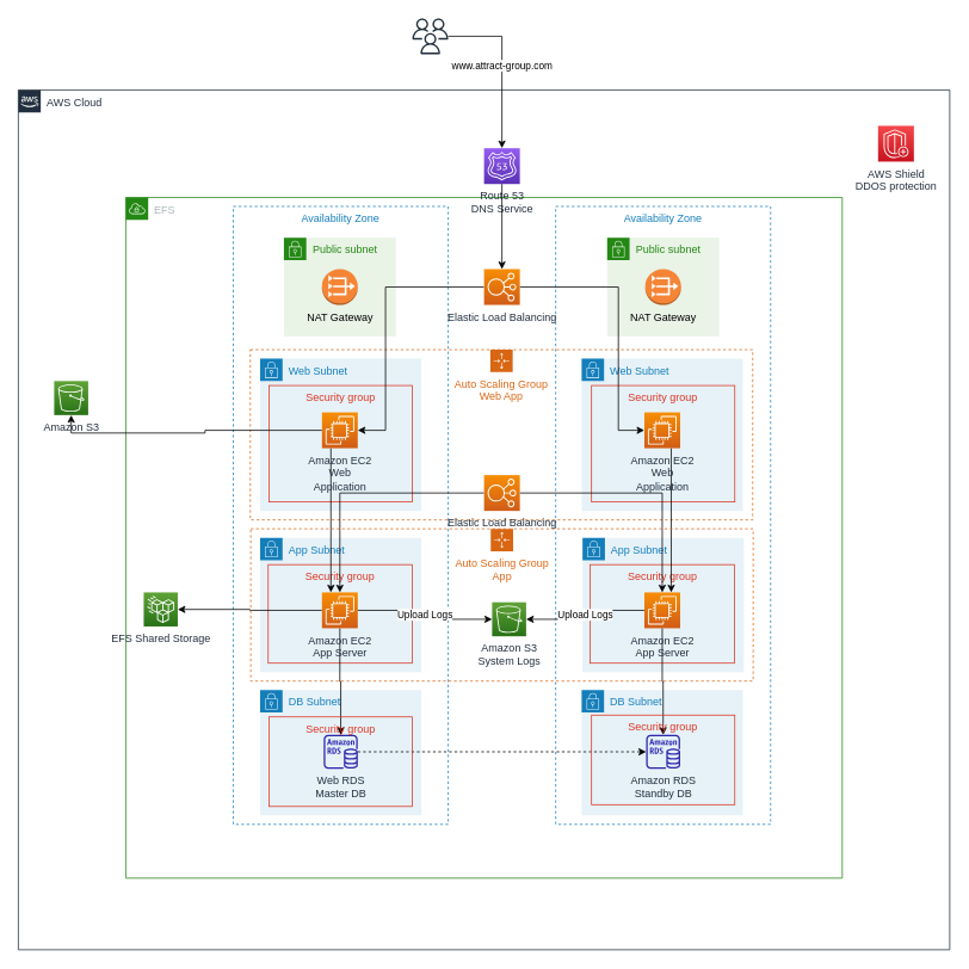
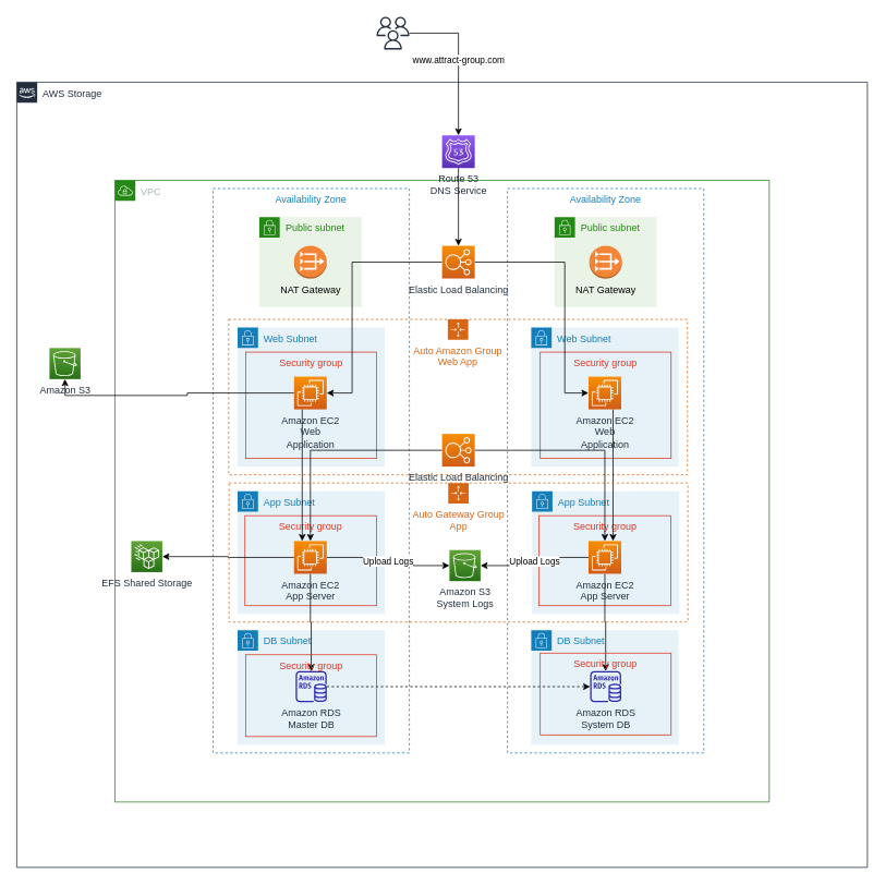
- <mxCell id="43" value="AWS Cloud" style="points=[[0,0],[0.25,0],[0.5,0],[0.75,0],[1,0],[1,0.25],[1,0.5],[1,0.75],[1,1],[0.75,1],[0.5,1],[0.25,1],[0,1],[0,0.75],[0,0.5],[0,0.25]];outlineConnect=0;gradientColor=none;html=1;whiteSpace=wrap;fontSize=12;fontStyle=0;container=1;pointerEvents=0;collapsible=0;recursiveResize=0;shape=mxgraph.aws4.group;grIcon=mxgraph.aws4.group_aws_cloud_alt;strokeColor=#232F3E;fillColor=none;verticalAlign=top;align=left;spacingLeft=30;fontColor=#232F3E;dashed=0;" parent="1" vertex="1"><mxGeometry x="20" y="100" width="1040" height="960" as="geometry" /></mxCell>
+ <mxCell id="43" value="AWS Storage" style="points=[[0,0],[0.25,0],[0.5,0],[0.75,0],[1,0],[1,0.25],[1,0.5],[1,0.75],[1,1],[0.75,1],[0.5,1],[0.25,1],[0,1],[0,0.75],[0,0.5],[0,0.25]];outlineConnect=0;gradientColor=none;html=1;whiteSpace=wrap;fontSize=12;fontStyle=0;container=1;pointerEvents=0;collapsible=0;recursiveResize=0;shape=mxgraph.aws4.group;grIcon=mxgraph.aws4.group_aws_cloud_alt;strokeColor=#232F3E;fillColor=none;verticalAlign=top;align=left;spacingLeft=30;fontColor=#232F3E;dashed=0;" parent="1" vertex="1"><mxGeometry x="20" y="100" width="1040" height="960" as="geometry" /></mxCell>
- <mxCell id="45" value="AWS Shield &lt;br&gt;DDOS protection" style="sketch=0;points=[[0,0,0],[0.25,0,0],[0.5,0,0],[0.75,0,0],[1,0,0],[0,1,0],[0.25,1,0],[0.5,1,0],[0.75,1,0],[1,1,0],[0,0.25,0],[0,0.5,0],[0,0.75,0],[1,0.25,0],[1,0.5,0],[1,0.75,0]];outlineConnect=0;fontColor=#232F3E;gradientColor=#F54749;gradientDirection=north;fillColor=#C7131F;strokeColor=#ffffff;dashed=0;verticalLabelPosition=bottom;verticalAlign=top;align=center;html=1;fontSize=12;fontStyle=0;aspect=fixed;shape=mxgraph.aws4.resourceIcon;resIcon=mxgraph.aws4.shield;" parent="43" vertex="1"><mxGeometry x="960" y="40" width="40" height="40" as="geometry" /></mxCell>
- <mxCell id="17" value="EFS&lt;br&gt;" style="points=[[0,0],[0.25,0],[0.5,0],[0.75,0],[1,0],[1,0.25],[1,0.5],[1,0.75],[1,1],[0.75,1],[0.5,1],[0.25,1],[0,1],[0,0.75],[0,0.5],[0,0.25]];outlineConnect=0;gradientColor=none;html=1;whiteSpace=wrap;fontSize=12;fontStyle=0;container=0;pointerEvents=0;collapsible=0;recursiveResize=0;shape=mxgraph.aws4.group;grIcon=mxgraph.aws4.group_vpc;strokeColor=#248814;fillColor=none;verticalAlign=top;align=left;spacingLeft=30;fontColor=#AAB7B8;dashed=0;" parent="1" vertex="1"><mxGeometry y="220" width="800" height="760" as="geometry" x="140" /></mxCell>
+ <mxCell id="17" value="VPC&lt;br&gt;" style="points=[[0,0],[0.25,0],[0.5,0],[0.75,0],[1,0],[1,0.25],[1,0.5],[1,0.75],[1,1],[0.75,1],[0.5,1],[0.25,1],[0,1],[0,0.75],[0,0.5],[0,0.25]];outlineConnect=0;gradientColor=none;html=1;whiteSpace=wrap;fontSize=12;fontStyle=0;container=0;pointerEvents=0;collapsible=0;recursiveResize=0;shape=mxgraph.aws4.group;grIcon=mxgraph.aws4.group_vpc;strokeColor=#248814;fillColor=none;verticalAlign=top;align=left;spacingLeft=30;fontColor=#AAB7B8;dashed=0;" parent="1" vertex="1"><mxGeometry y="220" width="800" height="760" as="geometry" x="140" /></mxCell>
- <mxCell id="27" value="Auto Scaling Group&lt;br&gt;Web App" style="points=[[0,0],[0.25,0],[0.5,0],[0.75,0],[1,0],[1,0.25],[1,0.5],[1,0.75],[1,1],[0.75,1],[0.5,1],[0.25,1],[0,1],[0,0.75],[0,0.5],[0,0.25]];outlineConnect=0;gradientColor=none;html=1;whiteSpace=wrap;fontSize=12;fontStyle=0;container=0;pointerEvents=0;collapsible=0;recursiveResize=0;shape=mxgraph.aws4.groupCenter;grIcon=mxgraph.aws4.group_auto_scaling_group;grStroke=1;strokeColor=#D86613;fillColor=none;verticalAlign=top;align=center;fontColor=#D86613;dashed=1;spacingTop=25;" parent="1" vertex="1"><mxGeometry x="279" y="390" width="561" height="190" as="geometry" /></mxCell>
+ <mxCell id="27" value="Auto Amazon Group&lt;br&gt;Web App" style="points=[[0,0],[0.25,0],[0.5,0],[0.75,0],[1,0],[1,0.25],[1,0.5],[1,0.75],[1,1],[0.75,1],[0.5,1],[0.25,1],[0,1],[0,0.75],[0,0.5],[0,0.25]];outlineConnect=0;gradientColor=none;html=1;whiteSpace=wrap;fontSize=12;fontStyle=0;container=0;pointerEvents=0;collapsible=0;recursiveResize=0;shape=mxgraph.aws4.groupCenter;grIcon=mxgraph.aws4.group_auto_scaling_group;grStroke=1;strokeColor=#D86613;fillColor=none;verticalAlign=top;align=center;fontColor=#D86613;dashed=1;spacingTop=25;" parent="1" vertex="1"><mxGeometry x="279" y="390" width="561" height="190" as="geometry" /></mxCell>
- <mxCell id="36" value="Auto Scaling Group&lt;br&gt;App" style="points=[[0,0],[0.25,0],[0.5,0],[0.75,0],[1,0],[1,0.25],[1,0.5],[1,0.75],[1,1],[0.75,1],[0.5,1],[0.25,1],[0,1],[0,0.75],[0,0.5],[0,0.25]];outlineConnect=0;gradientColor=none;html=1;whiteSpace=wrap;fontSize=12;fontStyle=0;container=0;pointerEvents=0;collapsible=0;recursiveResize=0;shape=mxgraph.aws4.groupCenter;grIcon=mxgraph.aws4.group_auto_scaling_group;grStroke=1;strokeColor=#D86613;fillColor=none;verticalAlign=top;align=center;fontColor=#D86613;dashed=1;spacingTop=25;" parent="1" vertex="1"><mxGeometry x="279.5" y="590" width="561" height="170" as="geometry" /></mxCell>
+ <mxCell id="36" value="Auto Gateway Group&lt;br&gt;App" style="points=[[0,0],[0.25,0],[0.5,0],[0.75,0],[1,0],[1,0.25],[1,0.5],[1,0.75],[1,1],[0.75,1],[0.5,1],[0.25,1],[0,1],[0,0.75],[0,0.5],[0,0.25]];outlineConnect=0;gradientColor=none;html=1;whiteSpace=wrap;fontSize=12;fontStyle=0;container=0;pointerEvents=0;collapsible=0;recursiveResize=0;shape=mxgraph.aws4.groupCenter;grIcon=mxgraph.aws4.group_auto_scaling_group;grStroke=1;strokeColor=#D86613;fillColor=none;verticalAlign=top;align=center;fontColor=#D86613;dashed=1;spacingTop=25;" parent="1" vertex="1"><mxGeometry x="279.5" y="590" width="561" height="170" as="geometry" /></mxCell>
- <mxCell id="48" value="Web RDS&lt;br&gt;Master DB" style="sketch=0;outlineConnect=0;fontColor=#232F3E;gradientColor=none;fillColor=#2E27AD;strokeColor=none;dashed=0;verticalLabelPosition=bottom;verticalAlign=top;align=center;html=1;fontSize=12;fontStyle=0;aspect=fixed;pointerEvents=1;shape=mxgraph.aws4.rds_instance;" parent="43" vertex="1"><mxGeometry x="341" y="720" width="38" height="38" as="geometry" /></mxCell>
+ <mxCell id="48" value="Amazon RDS&lt;br&gt;Master DB" style="sketch=0;outlineConnect=0;fontColor=#232F3E;gradientColor=none;fillColor=#2E27AD;strokeColor=none;dashed=0;verticalLabelPosition=bottom;verticalAlign=top;align=center;html=1;fontSize=12;fontStyle=0;aspect=fixed;pointerEvents=1;shape=mxgraph.aws4.rds_instance;" parent="43" vertex="1"><mxGeometry x="341" y="720" width="38" height="38" as="geometry" /></mxCell>
- <mxCell id="4" value="Amazon RDS&lt;br&gt;Standby DB&lt;br&gt;" style="sketch=0;outlineConnect=0;fontColor=#232F3E;gradientColor=none;fillColor=#2E27AD;strokeColor=none;dashed=0;verticalLabelPosition=bottom;verticalAlign=top;align=center;html=1;fontSize=12;fontStyle=0;aspect=fixed;pointerEvents=1;shape=mxgraph.aws4.rds_instance;" parent="3" vertex="1"><mxGeometry x="72" y="50" width="38" height="38" as="geometry" /></mxCell>
+ <mxCell id="4" value="Amazon RDS&lt;br&gt;System DB&lt;br&gt;" style="sketch=0;outlineConnect=0;fontColor=#232F3E;gradientColor=none;fillColor=#2E27AD;strokeColor=none;dashed=0;verticalLabelPosition=bottom;verticalAlign=top;align=center;html=1;fontSize=12;fontStyle=0;aspect=fixed;pointerEvents=1;shape=mxgraph.aws4.rds_instance;" parent="3" vertex="1"><mxGeometry x="72" y="50" width="38" height="38" as="geometry" /></mxCell>
